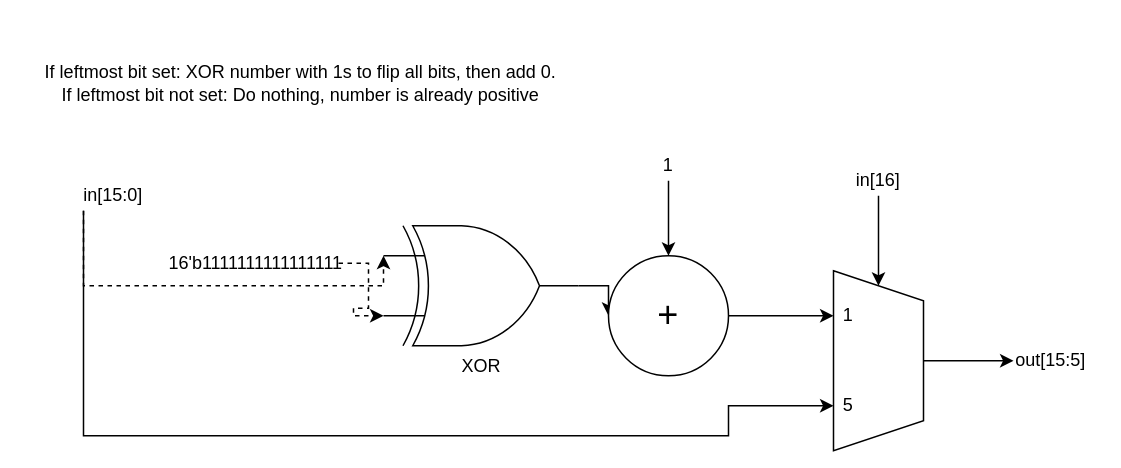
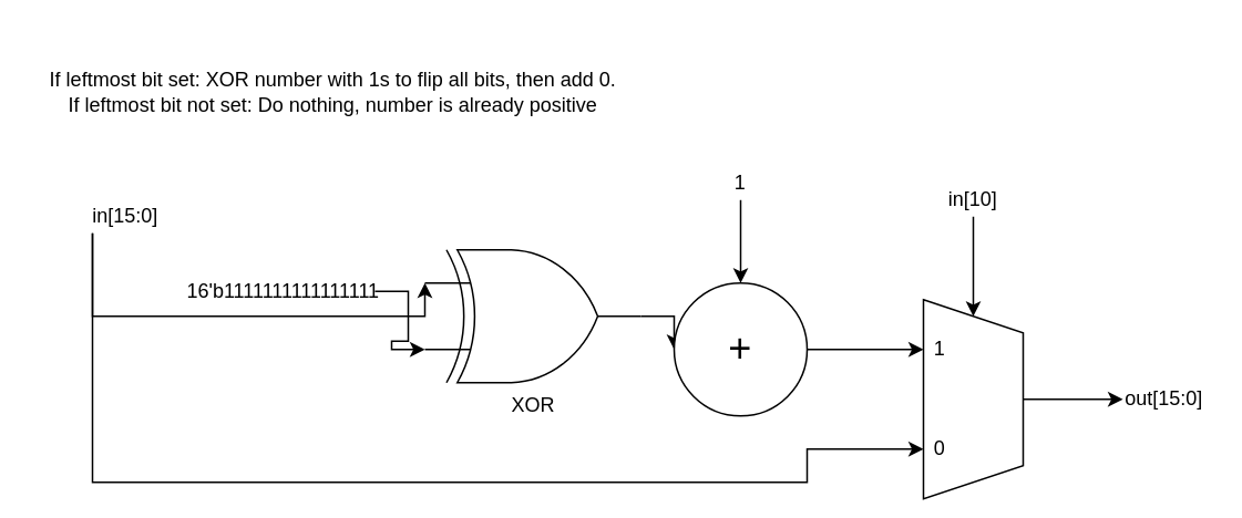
- <mxCell id="17" value="in[16]" style="text;html=1;strokeColor=none;fillColor=none;align=center;verticalAlign=middle;whiteSpace=wrap;rounded=0;" vertex="1" parent="1"><mxGeometry x="565" y="110" width="40" height="20" as="geometry" /></mxCell>
+ <mxCell id="17" value="in[10]" style="text;html=1;strokeColor=none;fillColor=none;align=center;verticalAlign=middle;whiteSpace=wrap;rounded=0;" vertex="1" parent="1"><mxGeometry x="565" y="110" width="40" height="20" as="geometry" /></mxCell>
- <mxCell id="7" style="edgeStyle=orthogonalEdgeStyle;rounded=0;orthogonalLoop=1;jettySize=auto;html=1;entryX=0;entryY=0.25;entryDx=0;entryDy=0;entryPerimeter=0;dashed=1;" edge="1" parent="1" source="9" target="4"><mxGeometry relative="1" as="geometry"><Array as="points"><mxPoint x="55" y="190" /></Array></mxGeometry></mxCell>
+ <mxCell id="7" style="edgeStyle=orthogonalEdgeStyle;rounded=0;orthogonalLoop=1;jettySize=auto;html=1;entryX=0;entryY=0.25;entryDx=0;entryDy=0;entryPerimeter=0;" edge="1" parent="1" source="9" target="4"><mxGeometry relative="1" as="geometry"><Array as="points"><mxPoint x="55" y="190" /></Array></mxGeometry></mxCell>
- <mxCell id="14" style="edgeStyle=orthogonalEdgeStyle;rounded=0;orthogonalLoop=1;jettySize=auto;html=1;entryX=0;entryY=0.75;entryDx=0;entryDy=0;entryPerimeter=0;dashed=1;" edge="1" parent="1" source="15" target="4"><mxGeometry relative="1" as="geometry" /></mxCell>
+ <mxCell id="14" style="edgeStyle=orthogonalEdgeStyle;rounded=0;orthogonalLoop=1;jettySize=auto;html=1;entryX=0;entryY=0.75;entryDx=0;entryDy=0;entryPerimeter=0;" edge="1" parent="1" source="15" target="4"><mxGeometry relative="1" as="geometry" /></mxCell>
- <mxCell id="20" value="out[15:5]" style="text;html=1;strokeColor=none;fillColor=none;align=center;verticalAlign=middle;whiteSpace=wrap;rounded=0;" vertex="1" parent="1"><mxGeometry x="675" y="230" width="50" height="20" as="geometry" /></mxCell>
+ <mxCell id="20" value="out[15:0]" style="text;html=1;strokeColor=none;fillColor=none;align=center;verticalAlign=middle;whiteSpace=wrap;rounded=0;" vertex="1" parent="1"><mxGeometry x="675" y="230" width="50" height="20" as="geometry" /></mxCell>
- <mxCell id="19" value="5" style="text;html=1;strokeColor=none;fillColor=none;align=center;verticalAlign=middle;whiteSpace=wrap;rounded=0;" vertex="1" parent="1"><mxGeometry x="555" y="260" width="20" height="20" as="geometry" /></mxCell>
+ <mxCell id="19" value="0" style="text;html=1;strokeColor=none;fillColor=none;align=center;verticalAlign=middle;whiteSpace=wrap;rounded=0;" vertex="1" parent="1"><mxGeometry x="555" y="260" width="20" height="20" as="geometry" /></mxCell>
